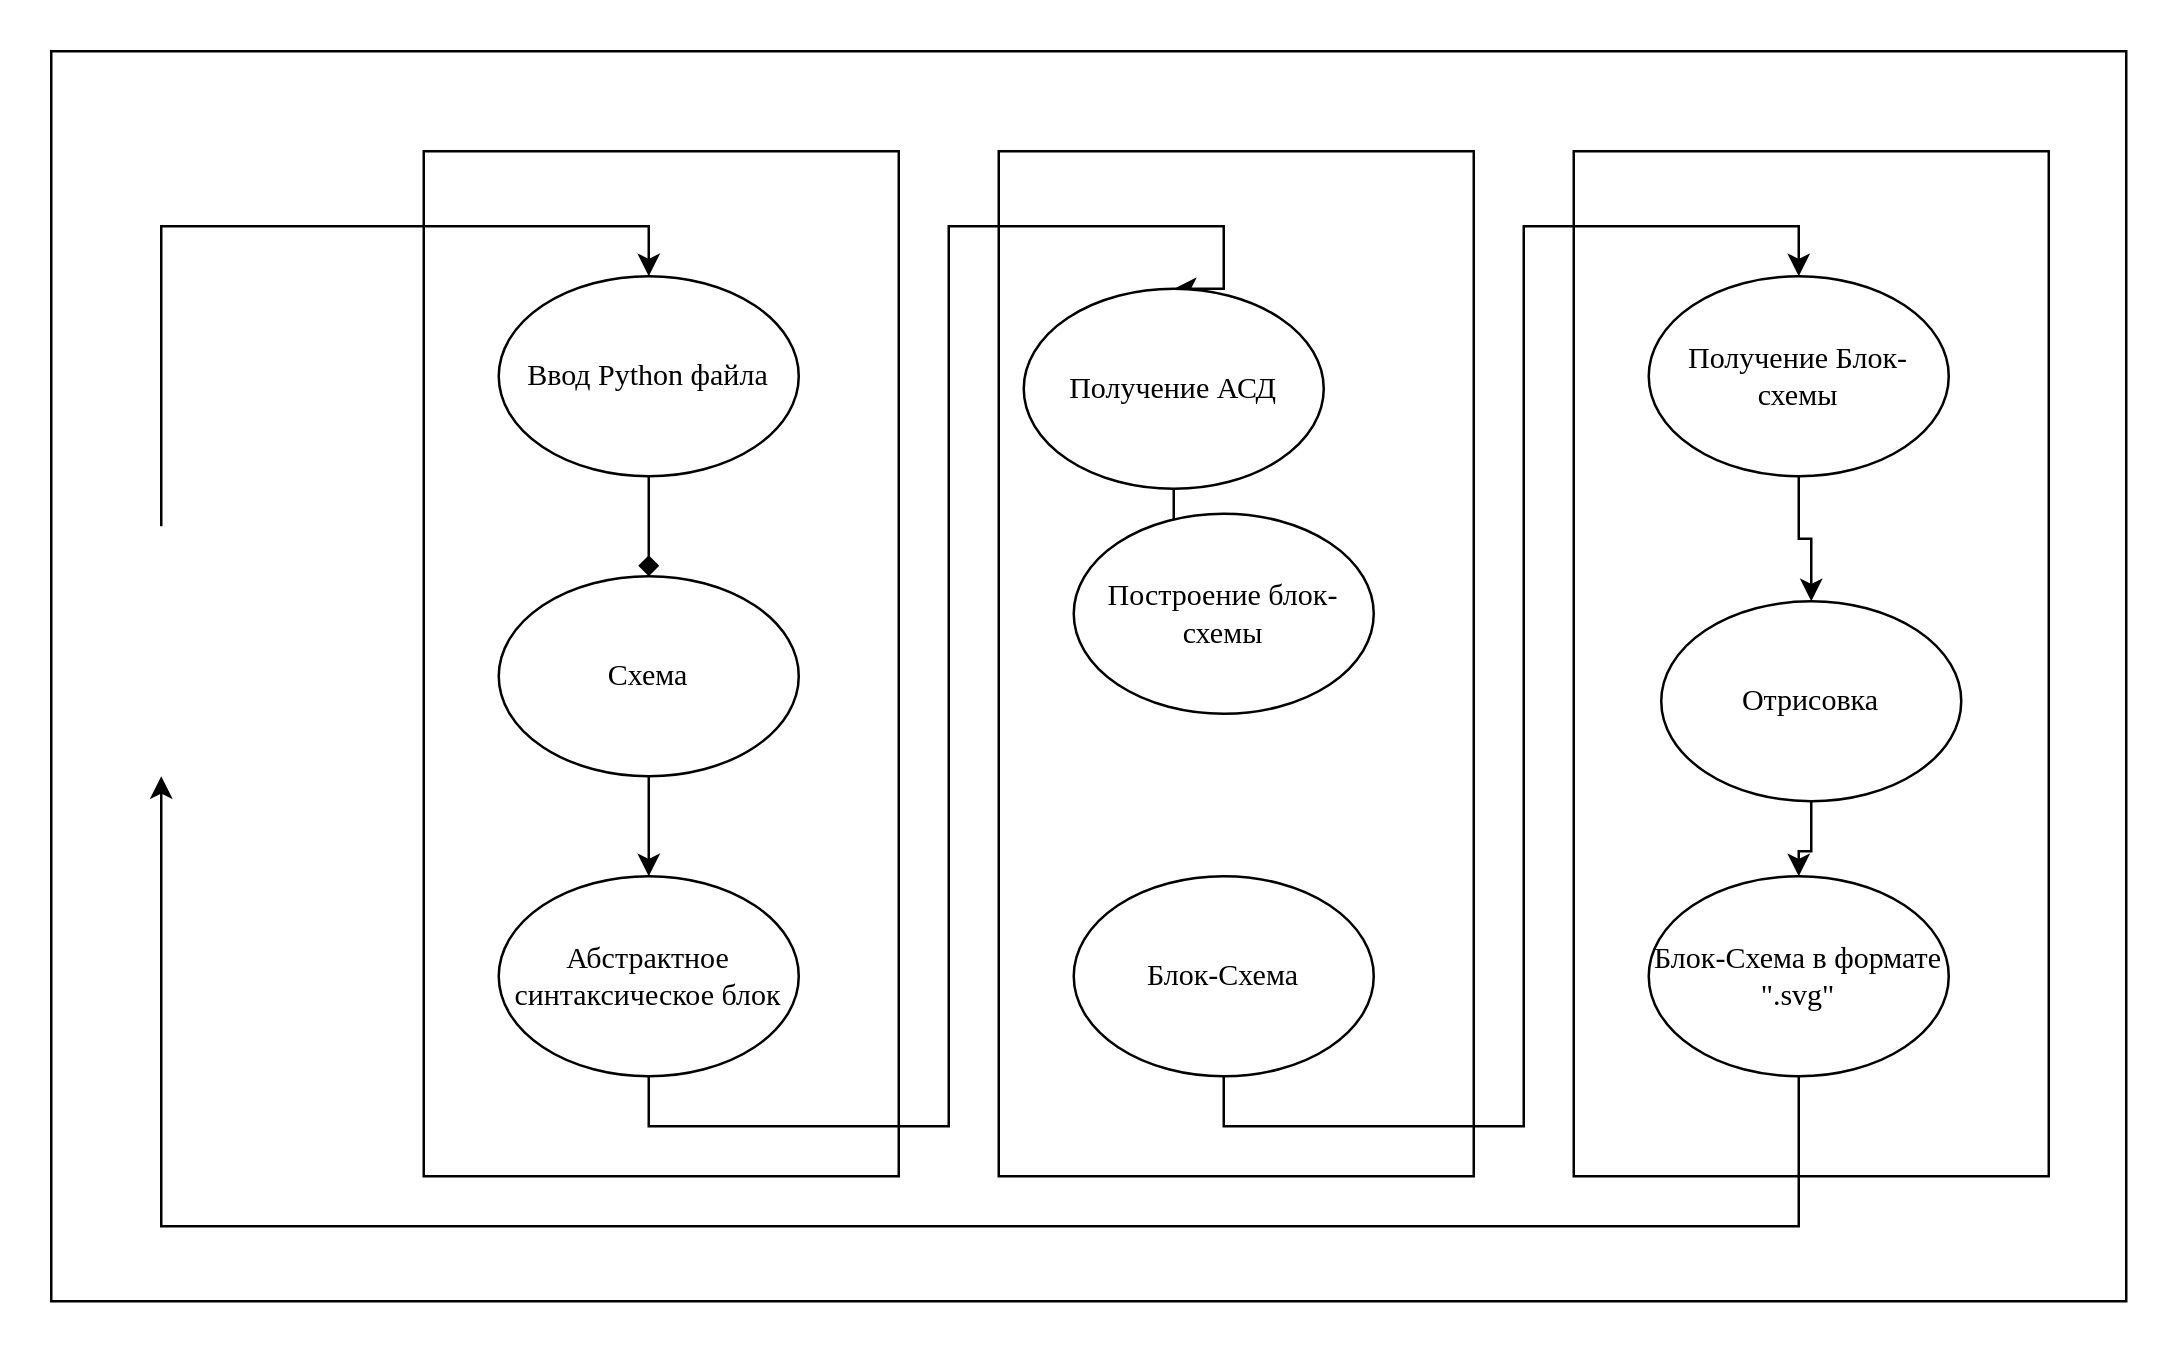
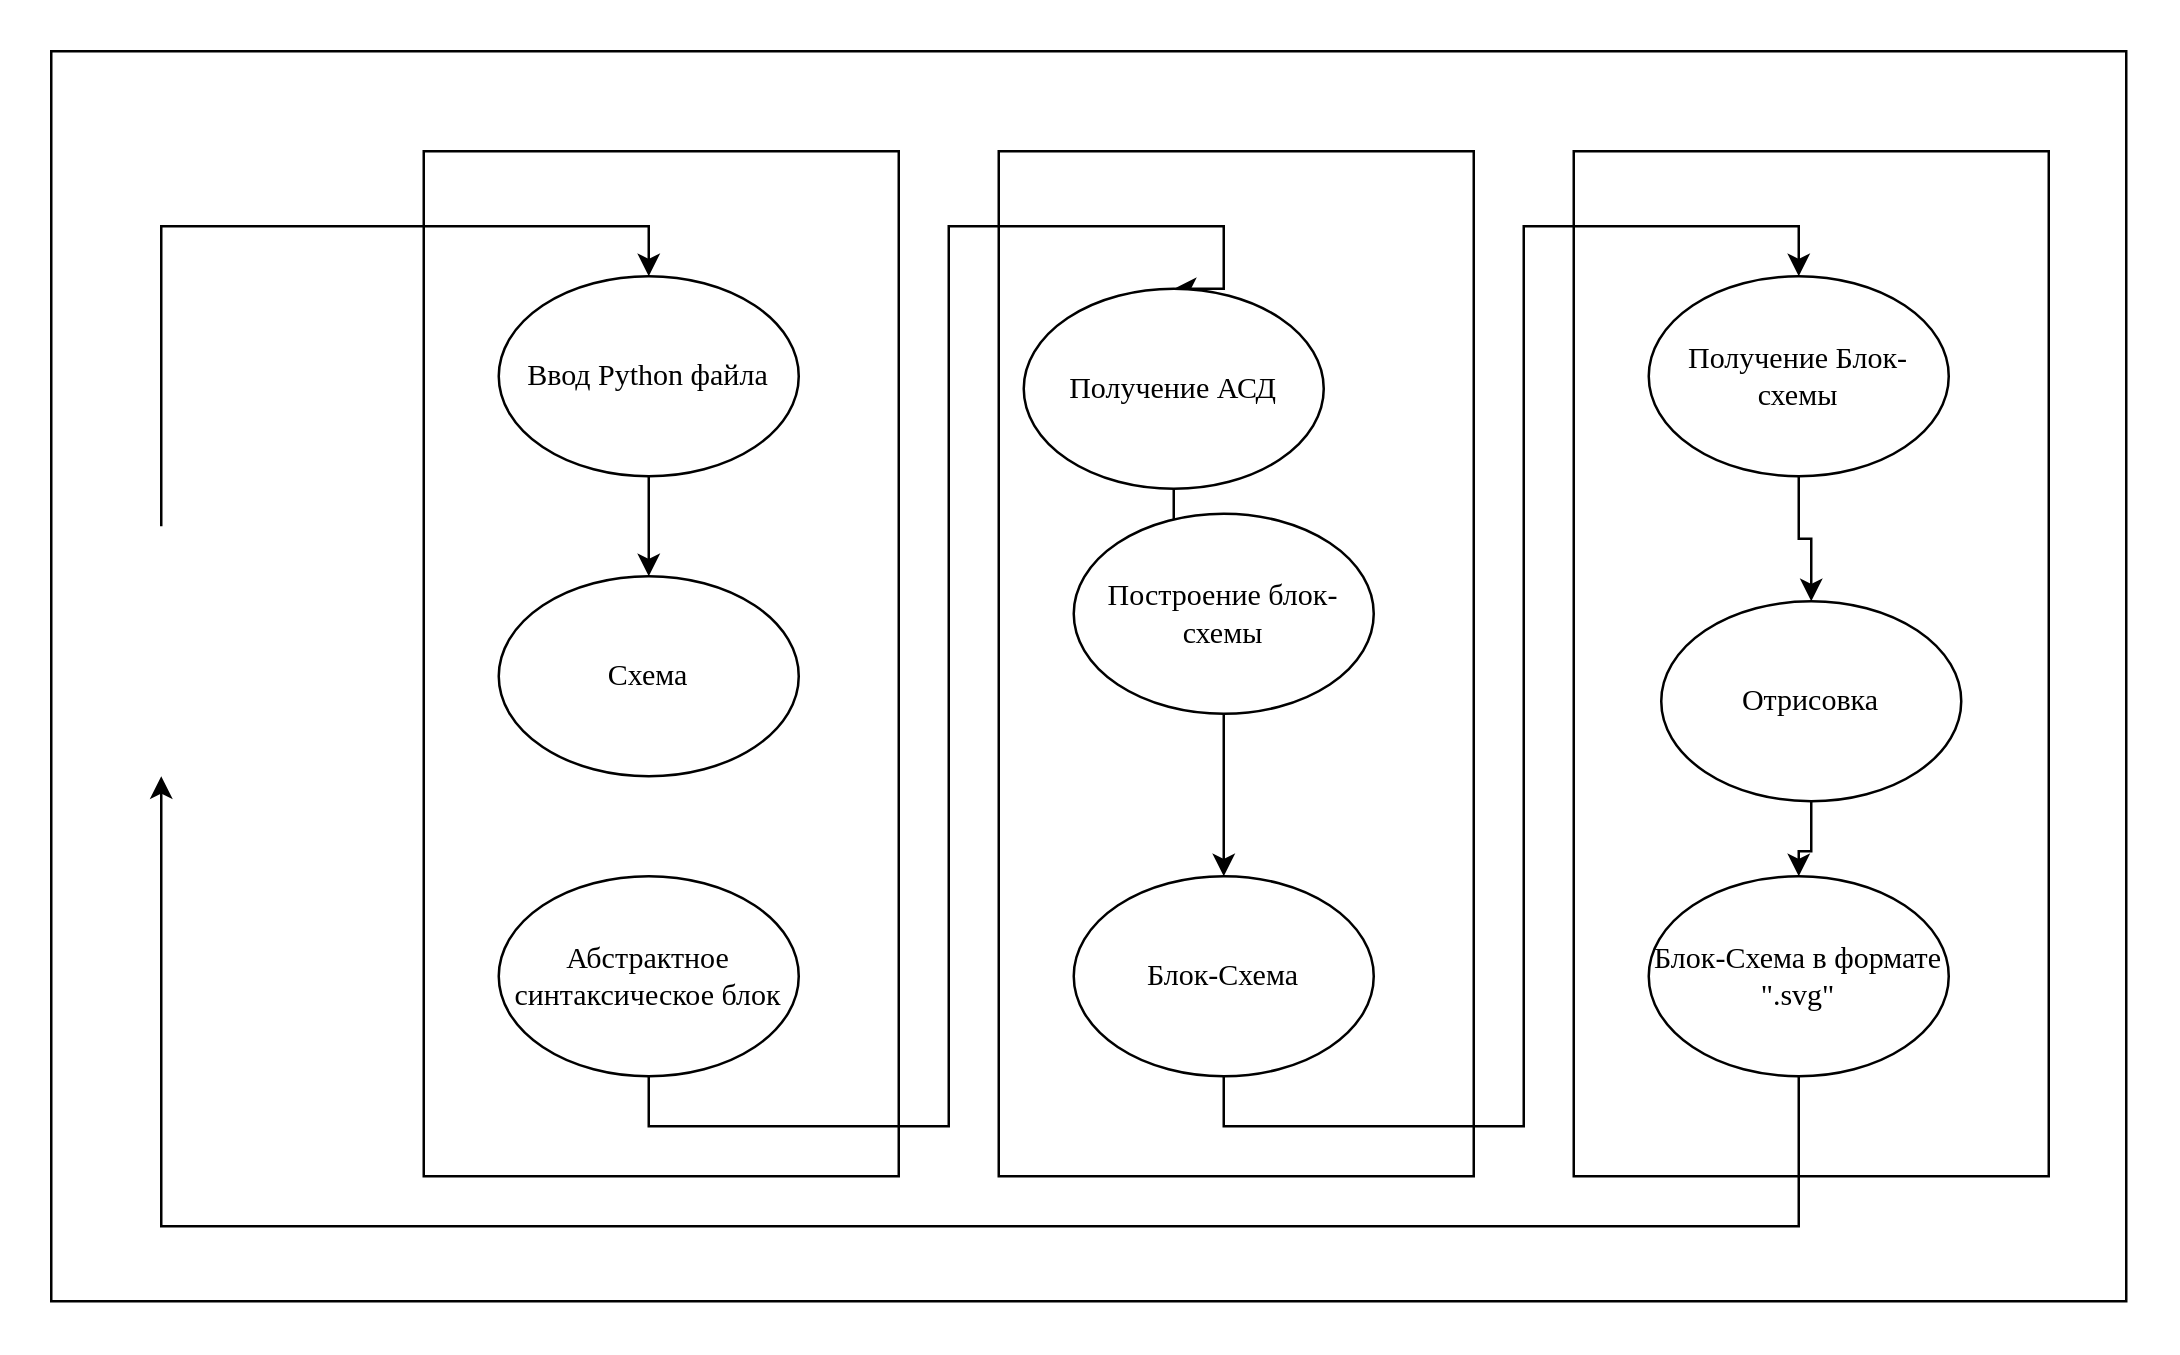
- <mxCell id="7" style="edgeStyle=orthogonalEdgeStyle;rounded=0;orthogonalLoop=1;jettySize=auto;html=1;entryX=0.5;entryY=0;entryDx=0;entryDy=0;fontFamily=Times New Roman;endArrow=diamond;" edge="1" parent="1" source="8" target="10"><mxGeometry relative="1" as="geometry" /></mxCell>
+ <mxCell id="7" style="edgeStyle=orthogonalEdgeStyle;rounded=0;orthogonalLoop=1;jettySize=auto;html=1;entryX=0.5;entryY=0;entryDx=0;entryDy=0;fontFamily=Times New Roman;" edge="1" parent="1" source="8" target="10"><mxGeometry relative="1" as="geometry" /></mxCell>
+ <mxCell id="15" style="edgeStyle=orthogonalEdgeStyle;rounded=0;orthogonalLoop=1;jettySize=auto;html=1;fontFamily=Times New Roman;" edge="1" parent="1" source="16" target="18"><mxGeometry relative="1" as="geometry" /></mxCell>
- <mxCell id="9" style="edgeStyle=orthogonalEdgeStyle;rounded=0;orthogonalLoop=1;jettySize=auto;html=1;fontFamily=Times New Roman;" edge="1" parent="1" source="10" target="12"><mxGeometry relative="1" as="geometry" /></mxCell>
